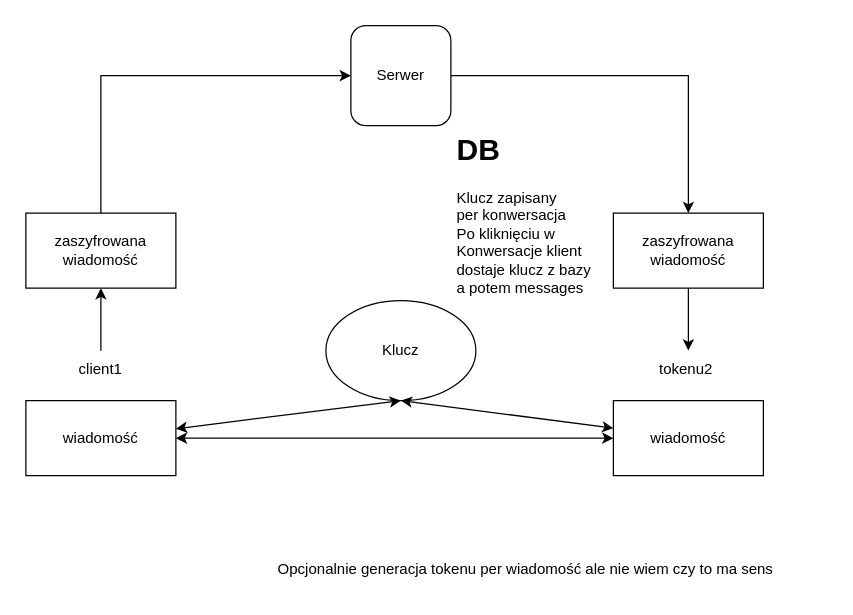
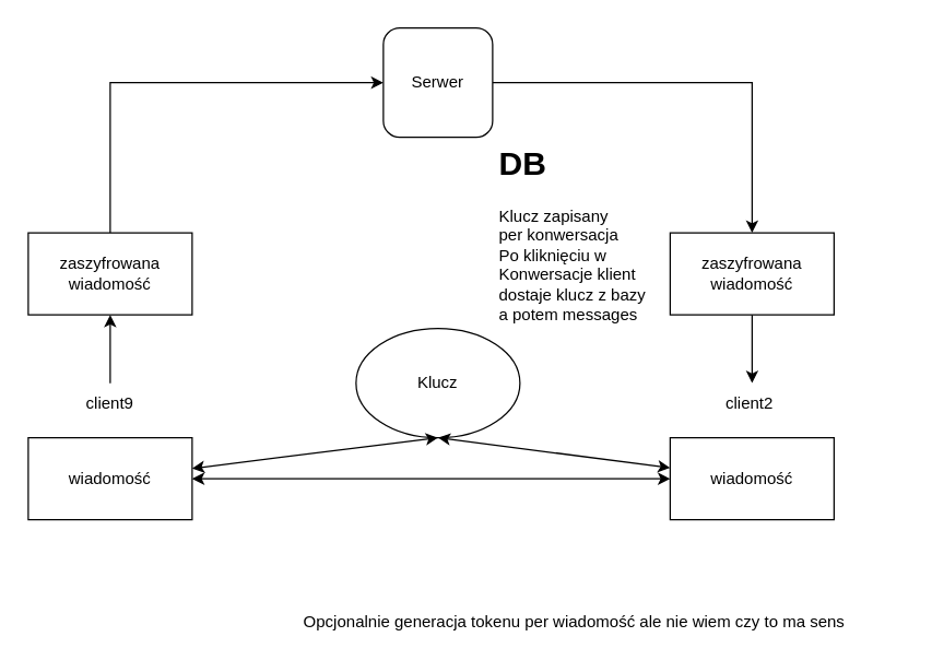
- <mxCell id="7" value="client1" style="text;html=1;strokeColor=none;fillColor=none;align=center;verticalAlign=middle;whiteSpace=wrap;rounded=0;" vertex="1" parent="1"><mxGeometry x="50" y="280" width="60" height="30" as="geometry" /></mxCell>
+ <mxCell id="7" value="client9" style="text;html=1;strokeColor=none;fillColor=none;align=center;verticalAlign=middle;whiteSpace=wrap;rounded=0;" vertex="1" parent="1"><mxGeometry x="50" y="280" width="60" height="30" as="geometry" /></mxCell>
- <mxCell id="8" value="tokenu2&amp;nbsp;" style="text;html=1;strokeColor=none;fillColor=none;align=center;verticalAlign=middle;whiteSpace=wrap;rounded=0;" vertex="1" parent="1"><mxGeometry x="520" y="280" width="60" height="30" as="geometry" /></mxCell>
+ <mxCell id="8" value="client2&amp;nbsp;" style="text;html=1;strokeColor=none;fillColor=none;align=center;verticalAlign=middle;whiteSpace=wrap;rounded=0;" vertex="1" parent="1"><mxGeometry x="520" y="280" width="60" height="30" as="geometry" /></mxCell>
